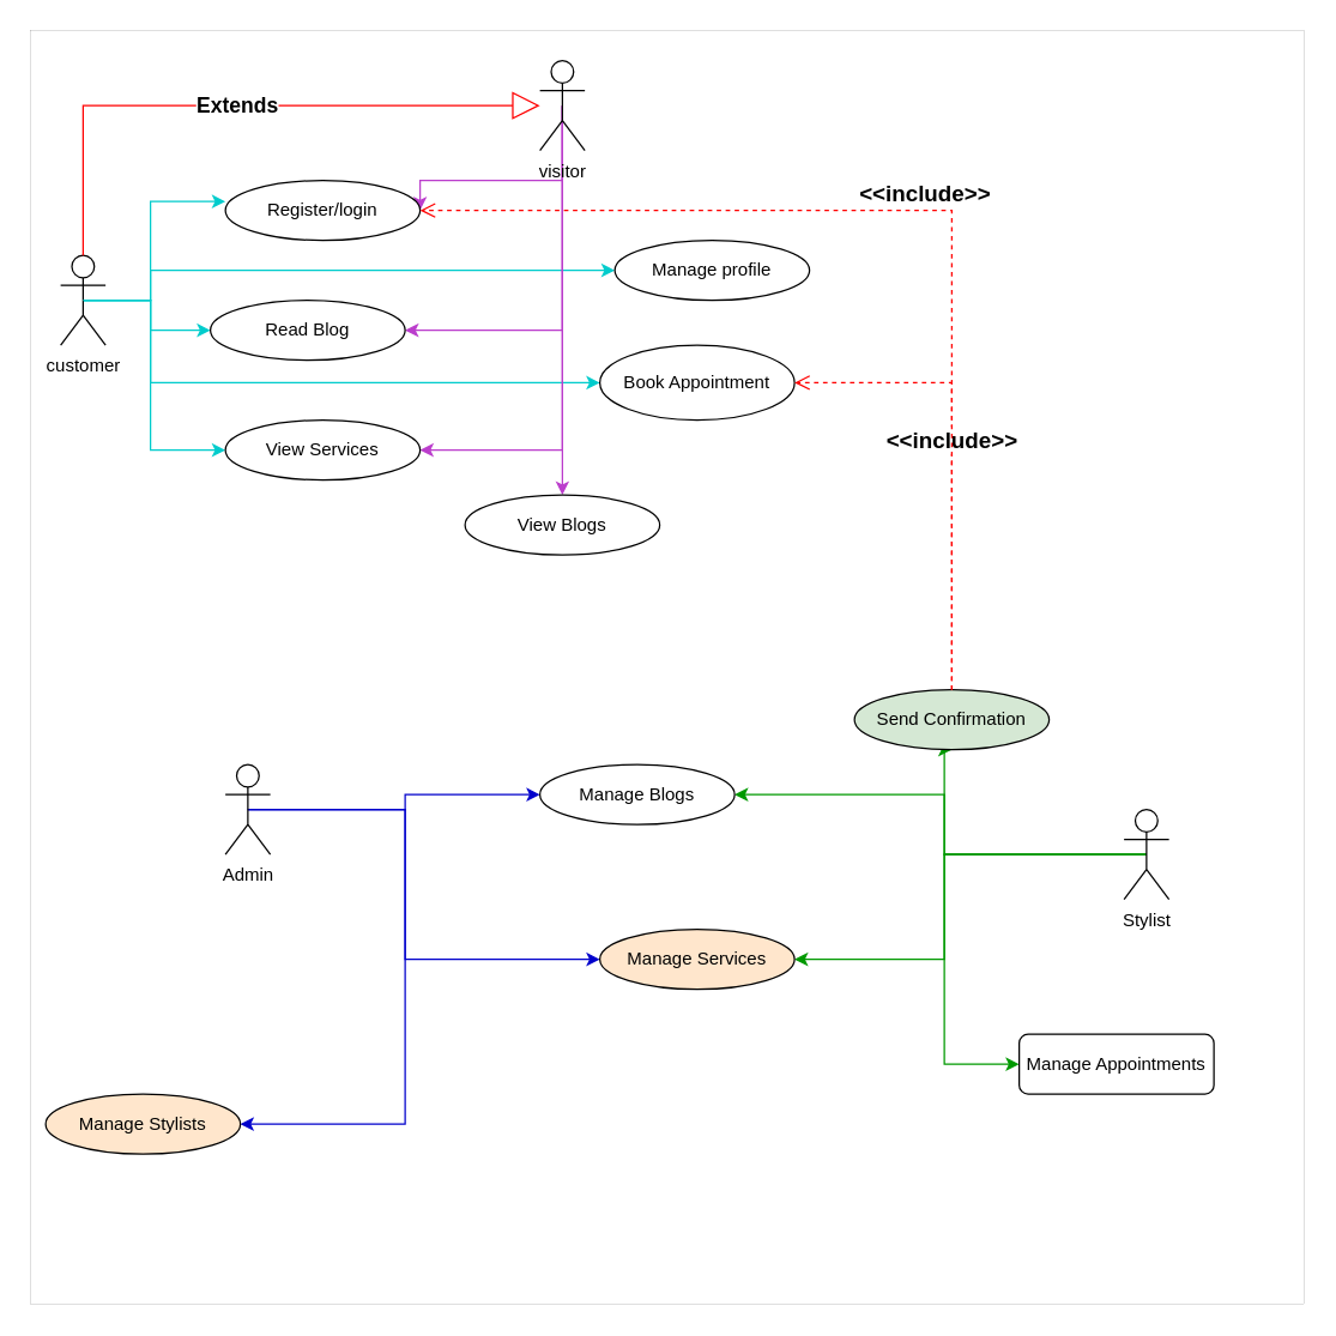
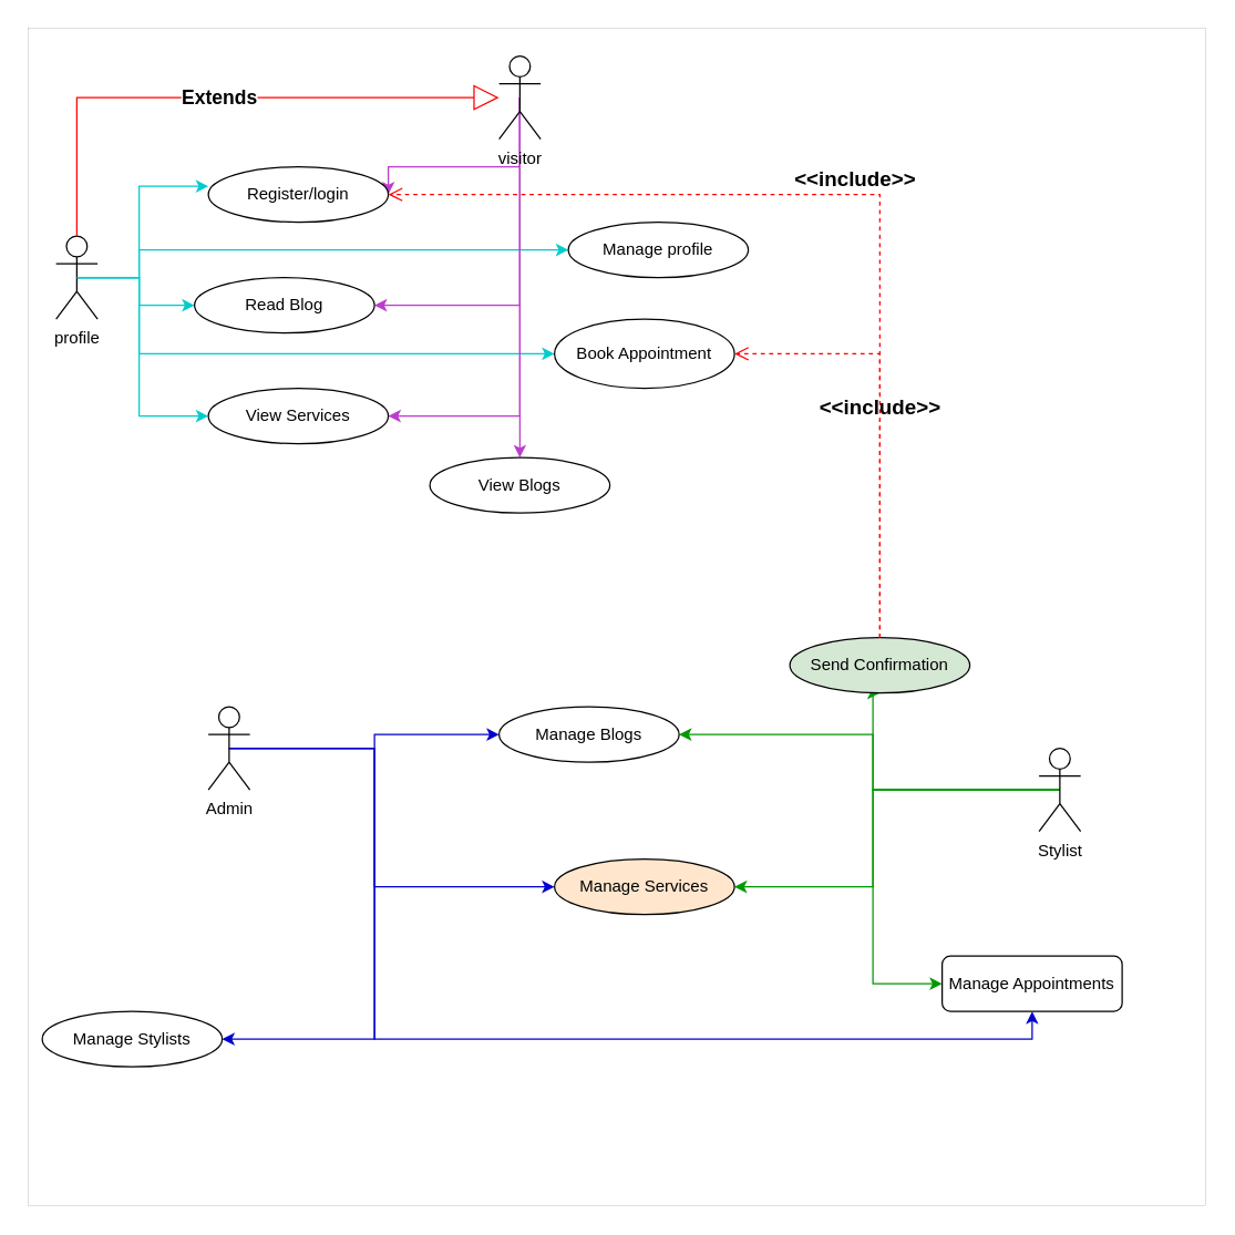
- <mxCell id="7" value="customer" style="shape=umlActor;verticalLabelPosition=bottom;verticalAlign=top;html=1;outlineConnect=0;" vertex="1" parent="1"><mxGeometry x="40" y="170" width="30" height="60" as="geometry" /></mxCell>
+ <mxCell id="7" value="profile" style="shape=umlActor;verticalLabelPosition=bottom;verticalAlign=top;html=1;outlineConnect=0;" vertex="1" parent="1"><mxGeometry x="40" y="170" width="30" height="60" as="geometry" /></mxCell>
- <mxCell id="35" value="Manage Stylists" style="ellipse;whiteSpace=wrap;html=1;fillColor=#ffe6cc;" vertex="1" parent="1"><mxGeometry x="30" y="730" width="130" height="40" as="geometry" /></mxCell>
+ <mxCell id="35" value="Manage Stylists" style="ellipse;whiteSpace=wrap;html=1;" vertex="1" parent="1"><mxGeometry x="30" y="730" width="130" height="40" as="geometry" /></mxCell>
+ <mxCell id="28" style="edgeStyle=orthogonalEdgeStyle;rounded=0;orthogonalLoop=1;jettySize=auto;html=1;exitX=0.5;exitY=0.5;exitDx=0;exitDy=0;exitPerimeter=0;entryX=0.5;entryY=1;entryDx=0;entryDy=0;strokeColor=light-dark(#0000CC,#0000CC);" edge="1" parent="1" source="30" target="31"><mxGeometry relative="1" as="geometry"><Array as="points"><mxPoint x="270" y="540" /><mxPoint x="270" y="750" /><mxPoint x="745" y="750" /></Array></mxGeometry></mxCell>
